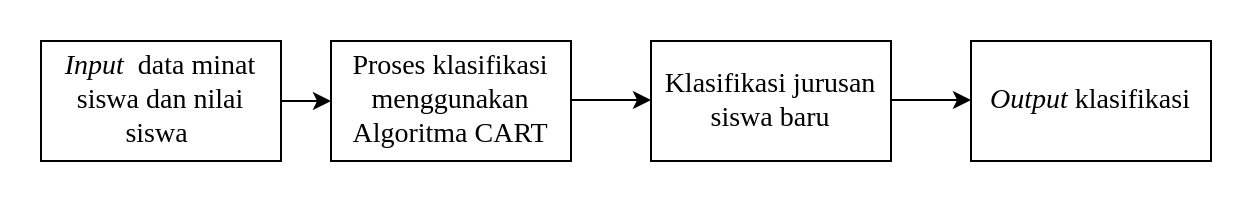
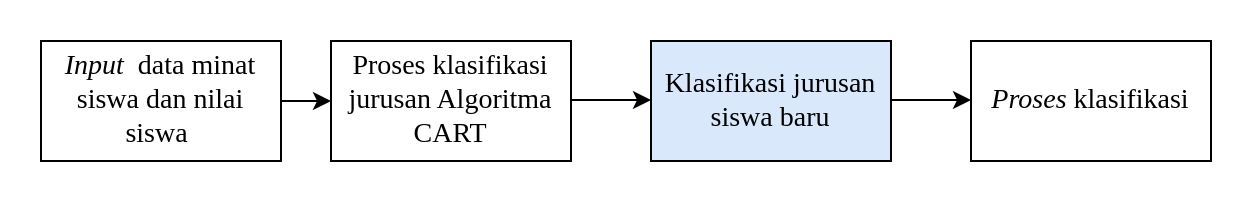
- <mxCell id="4" value="&lt;font style=&quot;font-size: 14px;&quot; face=&quot;Times New Roman&quot;&gt;Proses klasifikasi menggunakan Algoritma CART&lt;/font&gt;" style="rounded=0;whiteSpace=wrap;html=1;" vertex="1" parent="1"><mxGeometry x="165" y="20" width="120" height="60" as="geometry" /></mxCell>
+ <mxCell id="4" value="&lt;font style=&quot;font-size: 14px;&quot; face=&quot;Times New Roman&quot;&gt;Proses klasifikasi jurusan Algoritma CART&lt;/font&gt;" style="rounded=0;whiteSpace=wrap;html=1;" vertex="1" parent="1"><mxGeometry x="165" y="20" width="120" height="60" as="geometry" /></mxCell>
- <mxCell id="6" value="&lt;font face=&quot;Times New Roman&quot; style=&quot;font-size: 14px;&quot;&gt;Klasifikasi jurusan siswa baru&lt;/font&gt;" style="rounded=0;whiteSpace=wrap;html=1;" vertex="1" parent="1"><mxGeometry x="325" y="20" width="120" height="60" as="geometry" /></mxCell>
+ <mxCell id="6" value="&lt;font face=&quot;Times New Roman&quot; style=&quot;font-size: 14px;&quot;&gt;Klasifikasi jurusan siswa baru&lt;/font&gt;" style="rounded=0;whiteSpace=wrap;html=1;fillColor=#dae8fc;" vertex="1" parent="1"><mxGeometry x="325" y="20" width="120" height="60" as="geometry" /></mxCell>
- <mxCell id="8" value="&lt;font face=&quot;Times New Roman&quot; style=&quot;font-size: 14px;&quot;&gt;&lt;i&gt;Output &lt;/i&gt;klasifikasi&lt;/font&gt;" style="rounded=0;whiteSpace=wrap;html=1;" vertex="1" parent="1"><mxGeometry x="485" y="20" width="120" height="60" as="geometry" /></mxCell>
+ <mxCell id="8" value="&lt;font face=&quot;Times New Roman&quot; style=&quot;font-size: 14px;&quot;&gt;&lt;i&gt;Proses &lt;/i&gt;klasifikasi&lt;/font&gt;" style="rounded=0;whiteSpace=wrap;html=1;" vertex="1" parent="1"><mxGeometry x="485" y="20" width="120" height="60" as="geometry" /></mxCell>
